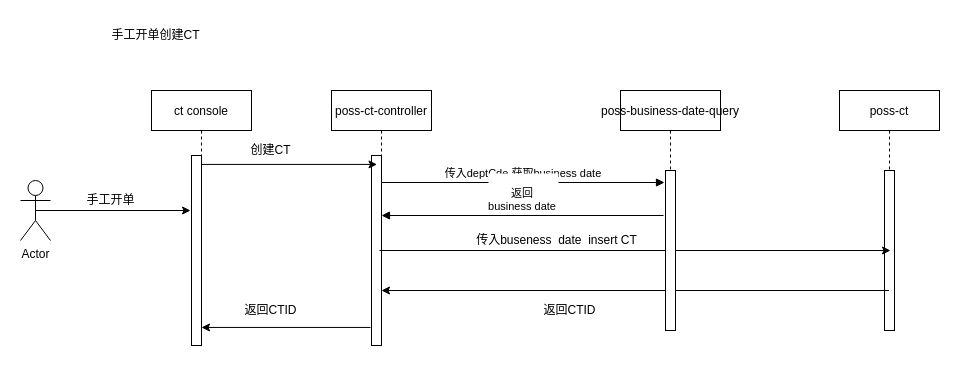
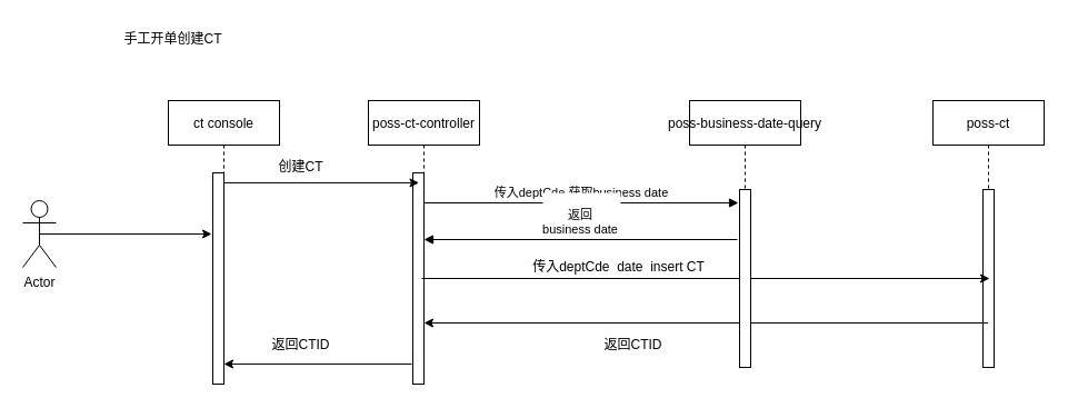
- <mxCell id="21" value="手工开单&lt;br&gt;" style="text;html=1;align=center;verticalAlign=middle;resizable=0;points=[];autosize=1;strokeColor=none;fillColor=none;" vertex="1" parent="1"><mxGeometry x="75" y="185" width="70" height="30" as="geometry" /></mxCell>
- <mxCell id="9" value="传入buseness&amp;nbsp; date&amp;nbsp; insert CT" style="text;html=1;align=center;verticalAlign=middle;resizable=0;points=[];autosize=1;strokeColor=none;fillColor=none;" vertex="1" parent="1"><mxGeometry x="466" y="225" width="180" height="30" as="geometry" /></mxCell>
+ <mxCell id="9" value="传入deptCde&amp;nbsp; date&amp;nbsp; insert CT" style="text;html=1;align=center;verticalAlign=middle;resizable=0;points=[];autosize=1;strokeColor=none;fillColor=none;" vertex="1" parent="1"><mxGeometry x="466" y="225" width="180" height="30" as="geometry" /></mxCell>
